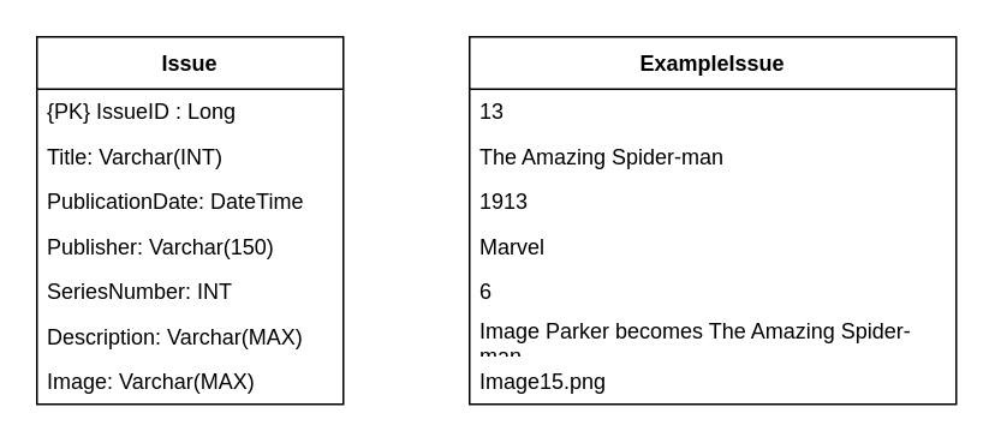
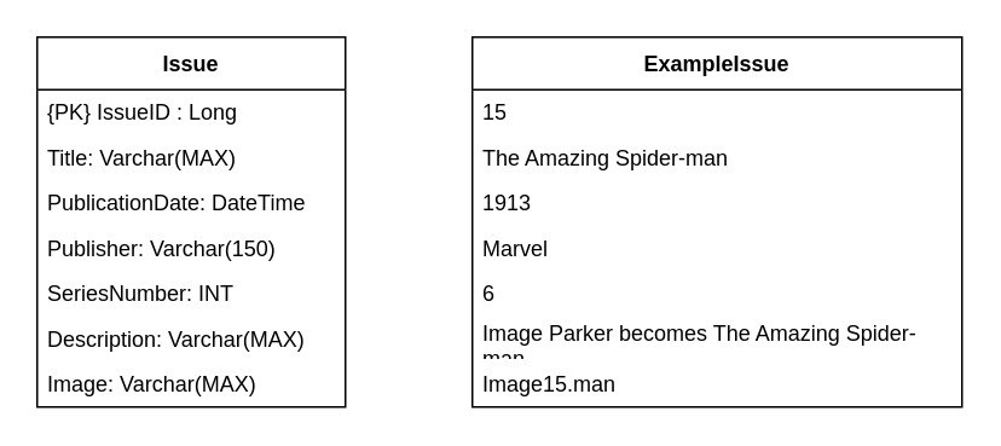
- <mxCell id="11" value="13" style="text;html=1;strokeColor=none;fillColor=none;align=left;verticalAlign=middle;spacingLeft=4;spacingRight=4;overflow=hidden;rotatable=0;points=[[0,0.5],[1,0.5]];portConstraint=eastwest;whiteSpace=wrap;" vertex="1" parent="10"><mxGeometry y="29" width="270" height="25" as="geometry" /></mxCell>
+ <mxCell id="11" value="15" style="text;html=1;strokeColor=none;fillColor=none;align=left;verticalAlign=middle;spacingLeft=4;spacingRight=4;overflow=hidden;rotatable=0;points=[[0,0.5],[1,0.5]];portConstraint=eastwest;whiteSpace=wrap;" vertex="1" parent="10"><mxGeometry y="29" width="270" height="25" as="geometry" /></mxCell>
- <mxCell id="4" value="Title: Varchar(INT)" style="text;html=1;strokeColor=none;fillColor=none;align=left;verticalAlign=middle;spacingLeft=4;spacingRight=4;overflow=hidden;rotatable=0;points=[[0,0.5],[1,0.5]];portConstraint=eastwest;whiteSpace=wrap;" vertex="1" parent="2"><mxGeometry y="54" width="170" height="25" as="geometry" /></mxCell>
+ <mxCell id="4" value="Title: Varchar(MAX)" style="text;html=1;strokeColor=none;fillColor=none;align=left;verticalAlign=middle;spacingLeft=4;spacingRight=4;overflow=hidden;rotatable=0;points=[[0,0.5],[1,0.5]];portConstraint=eastwest;whiteSpace=wrap;" vertex="1" parent="2"><mxGeometry y="54" width="170" height="25" as="geometry" /></mxCell>
- <mxCell id="17" value="Image15.png" style="text;html=1;strokeColor=none;fillColor=none;align=left;verticalAlign=middle;spacingLeft=4;spacingRight=4;overflow=hidden;rotatable=0;points=[[0,0.5],[1,0.5]];portConstraint=eastwest;whiteSpace=wrap;" vertex="1" parent="10"><mxGeometry y="179" width="270" height="25" as="geometry" /></mxCell>
+ <mxCell id="17" value="Image15.man" style="text;html=1;strokeColor=none;fillColor=none;align=left;verticalAlign=middle;spacingLeft=4;spacingRight=4;overflow=hidden;rotatable=0;points=[[0,0.5],[1,0.5]];portConstraint=eastwest;whiteSpace=wrap;" vertex="1" parent="10"><mxGeometry y="179" width="270" height="25" as="geometry" /></mxCell>
